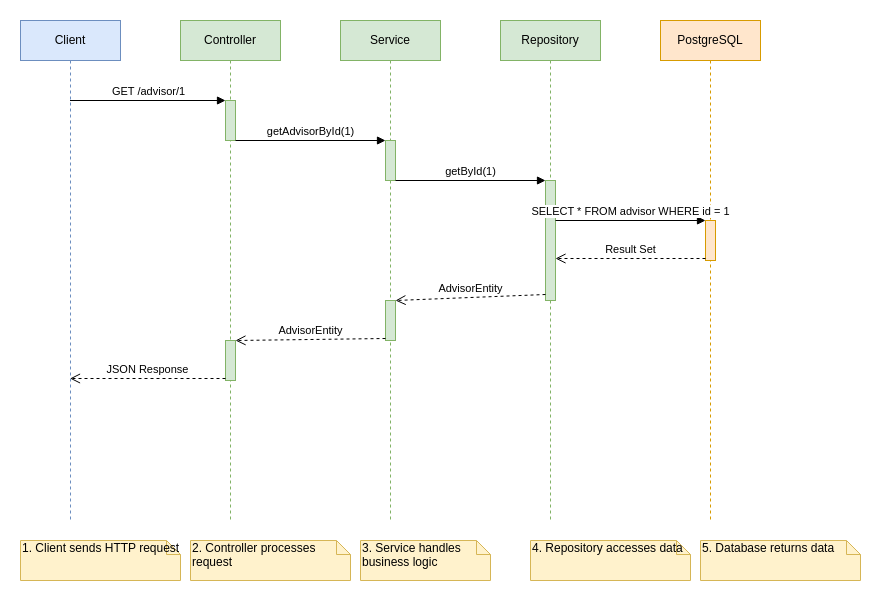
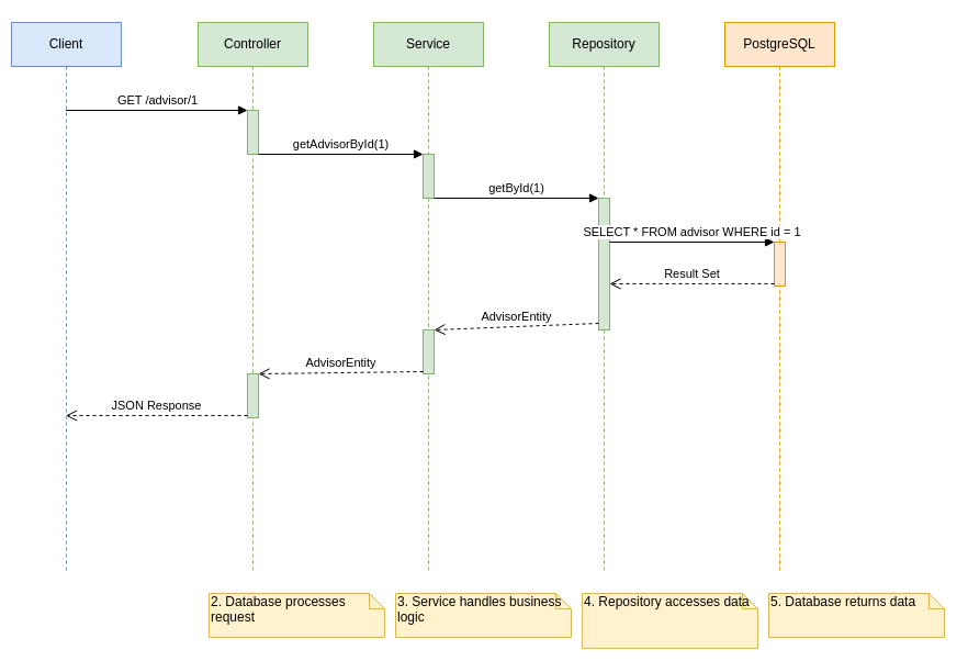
- <mxCell id="2" value="Client" style="shape=umlLifeline;perimeter=lifelinePerimeter;whiteSpace=wrap;html=1;container=1;collapsible=0;recursiveResize=0;outlineConnect=0;fillColor=#dae8fc;strokeColor=#6c8ebf;" vertex="1" parent="1"><mxGeometry x="20" y="20" width="100" height="500" as="geometry" /></mxCell>
+ <mxCell id="2" value="Client" style="shape=umlLifeline;perimeter=lifelinePerimeter;whiteSpace=wrap;html=1;container=1;collapsible=0;recursiveResize=0;outlineConnect=0;fillColor=#dae8fc;strokeColor=#6c8ebf;" vertex="1" parent="1"><mxGeometry x="10" y="20" width="100" height="500" as="geometry" /></mxCell>
- <mxCell id="22" value="2. Controller processes request" style="shape=note;whiteSpace=wrap;html=1;size=14;verticalAlign=top;align=left;spacingTop=-6;fillColor=#fff2cc;strokeColor=#d6b656;" vertex="1" parent="1"><mxGeometry x="190" y="540" width="160" height="40" as="geometry" /></mxCell>
+ <mxCell id="22" value="2. Database processes request" style="shape=note;whiteSpace=wrap;html=1;size=14;verticalAlign=top;align=left;spacingTop=-6;fillColor=#fff2cc;strokeColor=#d6b656;" vertex="1" parent="1"><mxGeometry x="190" y="540" width="160" height="40" as="geometry" /></mxCell>
- <mxCell id="21" value="1. Client sends HTTP request" style="shape=note;whiteSpace=wrap;html=1;size=14;verticalAlign=top;align=left;spacingTop=-6;fillColor=#fff2cc;strokeColor=#d6b656;" vertex="1" parent="1"><mxGeometry x="20" y="540" width="160" height="40" as="geometry" /></mxCell>
- <mxCell id="23" value="3. Service handles business logic" style="shape=note;whiteSpace=wrap;html=1;size=14;verticalAlign=top;align=left;spacingTop=-6;fillColor=#fff2cc;strokeColor=#d6b656;" vertex="1" parent="1"><mxGeometry x="360" y="540" width="130" height="40" as="geometry" /></mxCell>
+ <mxCell id="23" value="3. Service handles business logic" style="shape=note;whiteSpace=wrap;html=1;size=14;verticalAlign=top;align=left;spacingTop=-6;fillColor=#fff2cc;strokeColor=#d6b656;" vertex="1" parent="1"><mxGeometry x="360" y="540" width="160" height="40" as="geometry" /></mxCell>
- <mxCell id="24" value="4. Repository accesses data" style="shape=note;whiteSpace=wrap;html=1;size=14;verticalAlign=top;align=left;spacingTop=-6;fillColor=#fff2cc;strokeColor=#d6b656;" vertex="1" parent="1"><mxGeometry x="530" y="540" width="160" height="40" as="geometry" /></mxCell>
+ <mxCell id="24" value="4. Repository accesses data" style="shape=note;whiteSpace=wrap;html=1;size=14;verticalAlign=top;align=left;spacingTop=-6;fillColor=#fff2cc;strokeColor=#d6b656;" vertex="1" parent="1"><mxGeometry x="530" y="540" width="160" height="50" as="geometry" /></mxCell>
